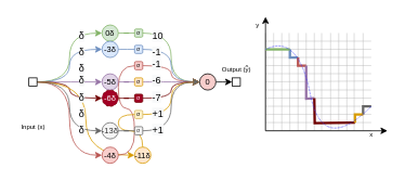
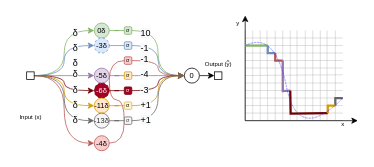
- <mxCell id="42" value="-3δ" style="ellipse;whiteSpace=wrap;html=1;aspect=fixed;fillColor=#dae8fc;strokeColor=#6c8ebf;fontSize=10;" vertex="1" parent="1"><mxGeometry x="125" y="50" width="20" height="20" as="geometry" /></mxCell>
+ <mxCell id="42" value="-3δ" style="ellipse;whiteSpace=wrap;html=1;aspect=fixed;fillColor=#dae8fc;strokeColor=#6c8ebf;fontSize=10;dashed=1;" vertex="1" parent="1"><mxGeometry x="125" y="50" width="20" height="20" as="geometry" /></mxCell>
- <mxCell id="70" value="&lt;span style=&quot;color: rgb(0 , 0 , 0) ; font-family: &amp;#34;helvetica&amp;#34; ; font-size: 12px ; font-style: normal ; font-weight: 400 ; letter-spacing: normal ; text-align: center ; text-indent: 0px ; text-transform: none ; word-spacing: 0px ; background-color: rgb(248 , 249 , 250) ; display: inline ; float: none&quot;&gt;-6&lt;/span&gt;" style="text;whiteSpace=wrap;html=1;fontSize=7;" vertex="1" parent="1"><mxGeometry x="185" y="85" width="10" height="20" as="geometry" /></mxCell>
+ <mxCell id="70" value="&lt;span style=&quot;color: rgb(0 , 0 , 0) ; font-family: &amp;#34;helvetica&amp;#34; ; font-size: 12px ; font-style: normal ; font-weight: 400 ; letter-spacing: normal ; text-align: center ; text-indent: 0px ; text-transform: none ; word-spacing: 0px ; background-color: rgb(248 , 249 , 250) ; display: inline ; float: none&quot;&gt;-4&lt;/span&gt;" style="text;whiteSpace=wrap;html=1;fontSize=7;" vertex="1" parent="1"><mxGeometry x="185" y="85" width="10" height="20" as="geometry" /></mxCell>
- <mxCell id="40" value="0" style="ellipse;whiteSpace=wrap;html=1;aspect=fixed;fontSize=10;fillColor=#f8cecc;" vertex="1" parent="1"><mxGeometry x="245" y="90" width="20" height="20" as="geometry" /></mxCell>
+ <mxCell id="40" value="0" style="ellipse;whiteSpace=wrap;html=1;aspect=fixed;fontSize=10;" vertex="1" parent="1"><mxGeometry x="245" y="90" width="20" height="20" as="geometry" /></mxCell>
- <mxCell id="71" value="&lt;span style=&quot;color: rgb(0 , 0 , 0) ; font-family: &amp;#34;helvetica&amp;#34; ; font-size: 12px ; font-style: normal ; font-weight: 400 ; letter-spacing: normal ; text-align: center ; text-indent: 0px ; text-transform: none ; word-spacing: 0px ; background-color: rgb(248 , 249 , 250) ; display: inline ; float: none&quot;&gt;-7&lt;/span&gt;" style="text;whiteSpace=wrap;html=1;fontSize=7;" vertex="1" parent="1"><mxGeometry x="185" y="105" width="10" height="20" as="geometry" /></mxCell>
+ <mxCell id="71" value="&lt;span style=&quot;color: rgb(0 , 0 , 0) ; font-family: &amp;#34;helvetica&amp;#34; ; font-size: 12px ; font-style: normal ; font-weight: 400 ; letter-spacing: normal ; text-align: center ; text-indent: 0px ; text-transform: none ; word-spacing: 0px ; background-color: rgb(248 , 249 , 250) ; display: inline ; float: none&quot;&gt;-3&lt;/span&gt;" style="text;whiteSpace=wrap;html=1;fontSize=7;" vertex="1" parent="1"><mxGeometry x="185" y="105" width="10" height="20" as="geometry" /></mxCell>
- <mxCell id="50" value="-11δ" style="ellipse;whiteSpace=wrap;html=1;aspect=fixed;fillColor=#ffe6cc;strokeColor=#d79b00;fontSize=10;" vertex="1" parent="1"><mxGeometry x="165" y="180" width="20" height="20" as="geometry" /></mxCell>
+ <mxCell id="50" value="-11δ" style="ellipse;whiteSpace=wrap;html=1;aspect=fixed;fillColor=#ffe6cc;strokeColor=#d79b00;fontSize=10;" vertex="1" parent="1"><mxGeometry x="125" y="130" width="20" height="20" as="geometry" /></mxCell>
